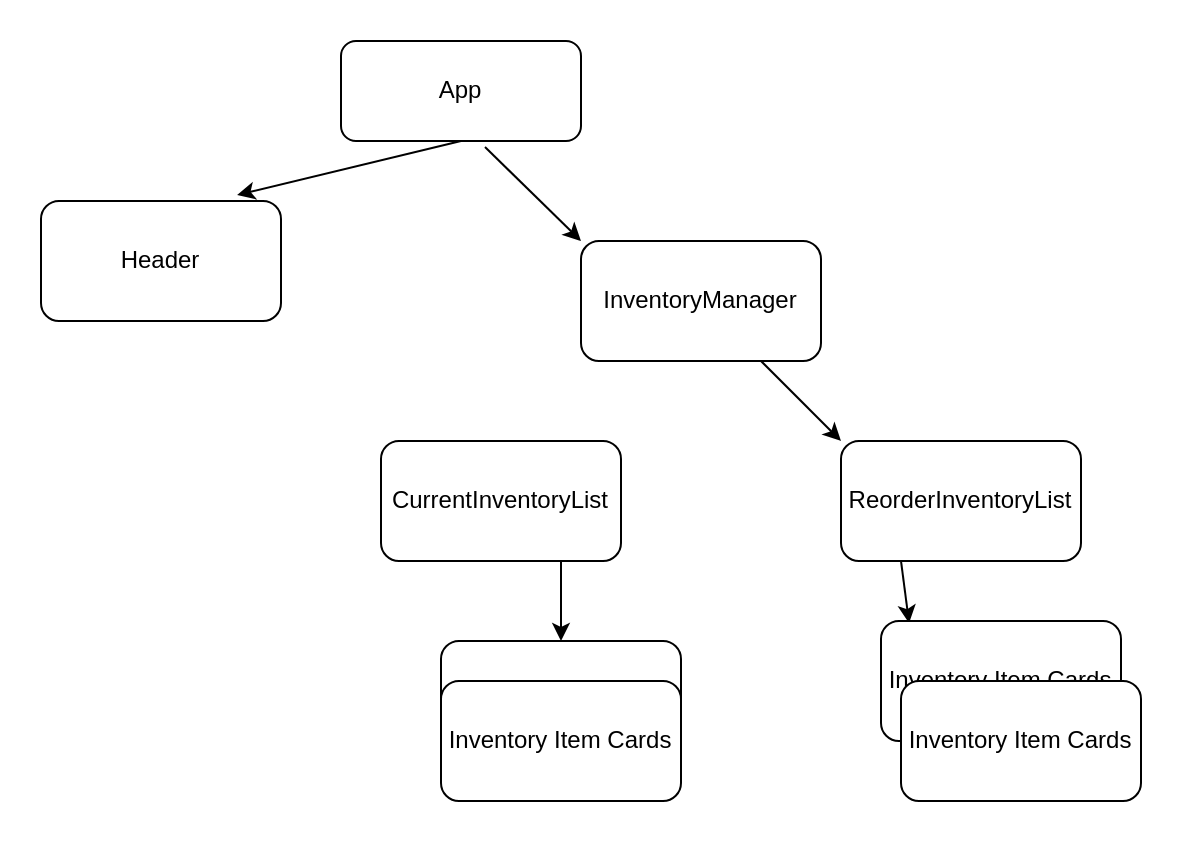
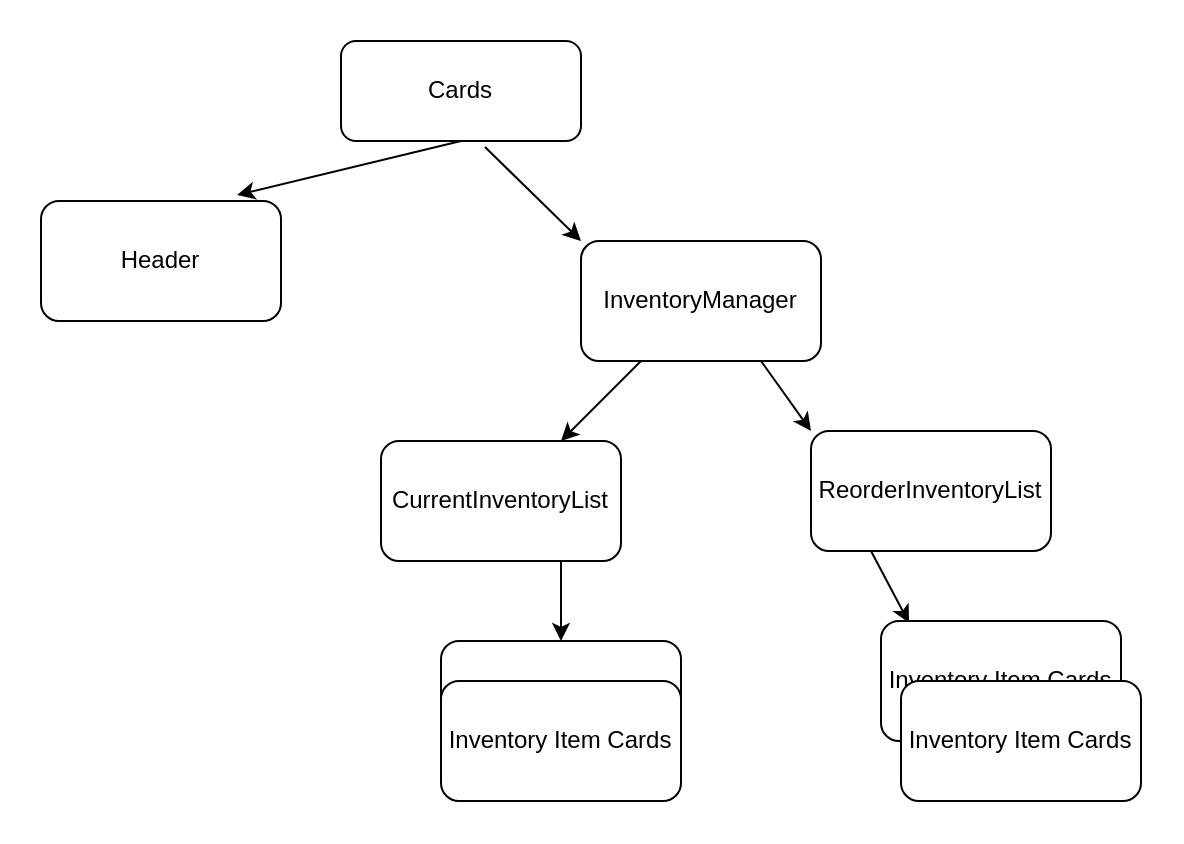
- <mxCell id="3" value="App" style="rounded=1;whiteSpace=wrap;html=1;" vertex="1" parent="1"><mxGeometry x="170" y="20" width="120" height="50" as="geometry" /></mxCell>
+ <mxCell id="3" value="Cards" style="rounded=1;whiteSpace=wrap;html=1;" vertex="1" parent="1"><mxGeometry x="170" y="20" width="120" height="50" as="geometry" /></mxCell>
+ <mxCell id="5" style="edgeStyle=none;html=1;exitX=0.25;exitY=1;exitDx=0;exitDy=0;entryX=0.75;entryY=0;entryDx=0;entryDy=0;" edge="1" parent="1" source="7" target="9"><mxGeometry relative="1" as="geometry" /></mxCell>
- <mxCell id="11" value="ReorderInventoryList" style="rounded=1;whiteSpace=wrap;html=1;" vertex="1" parent="1"><mxGeometry x="420" y="220" width="120" height="60" as="geometry" /></mxCell>
+ <mxCell id="11" value="ReorderInventoryList" style="rounded=1;whiteSpace=wrap;html=1;" vertex="1" parent="1"><mxGeometry x="405" y="215" width="120" height="60" as="geometry" /></mxCell>
